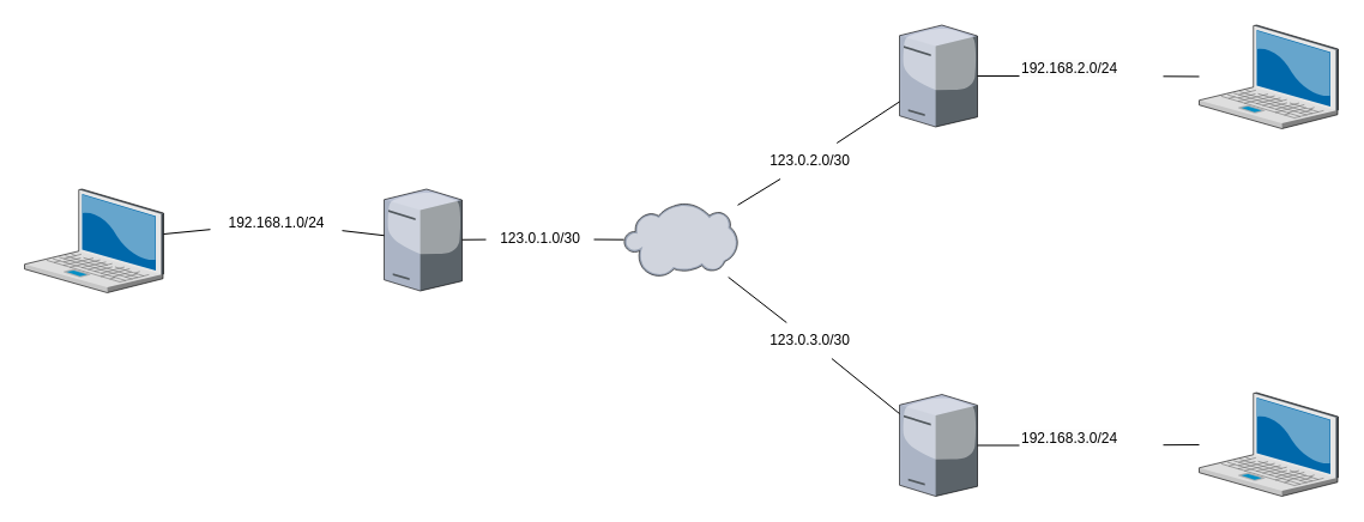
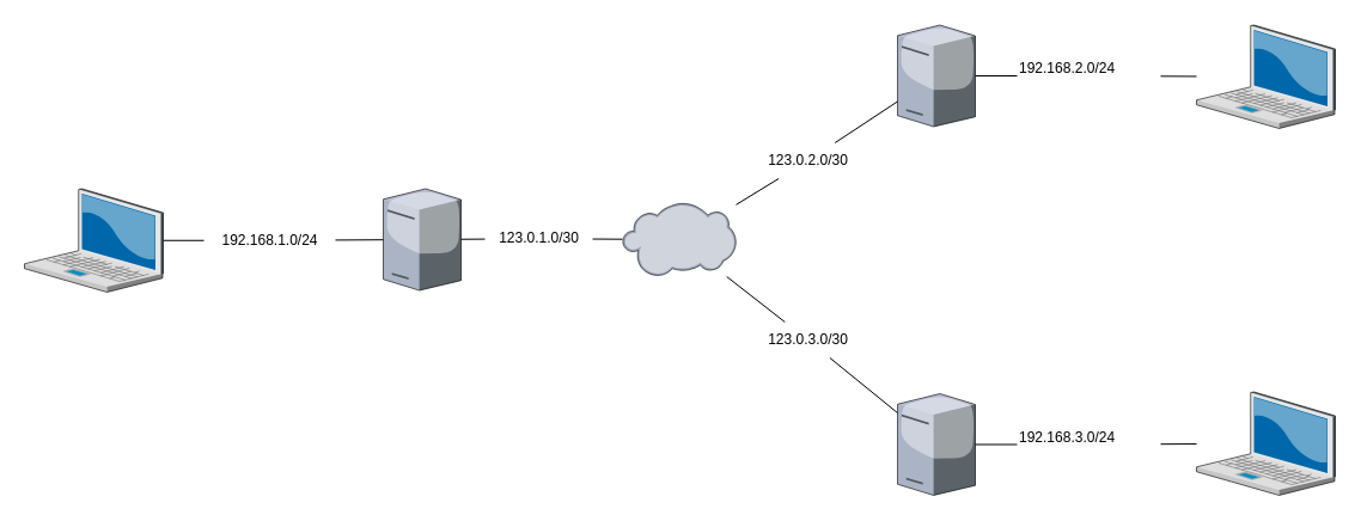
- <mxCell id="22" value="192.168.1.0/24" style="text;html=1;align=center;verticalAlign=middle;resizable=0;points=[];autosize=1;strokeColor=none;fillColor=none;" vertex="1" parent="1"><mxGeometry x="175" y="170.75" width="110" height="30" as="geometry" /></mxCell>
+ <mxCell id="22" value="192.168.1.0/24" style="text;html=1;align=center;verticalAlign=middle;resizable=0;points=[];autosize=1;strokeColor=none;fillColor=none;" vertex="1" parent="1"><mxGeometry x="170" y="185.75" width="110" height="30" as="geometry" /></mxCell>
